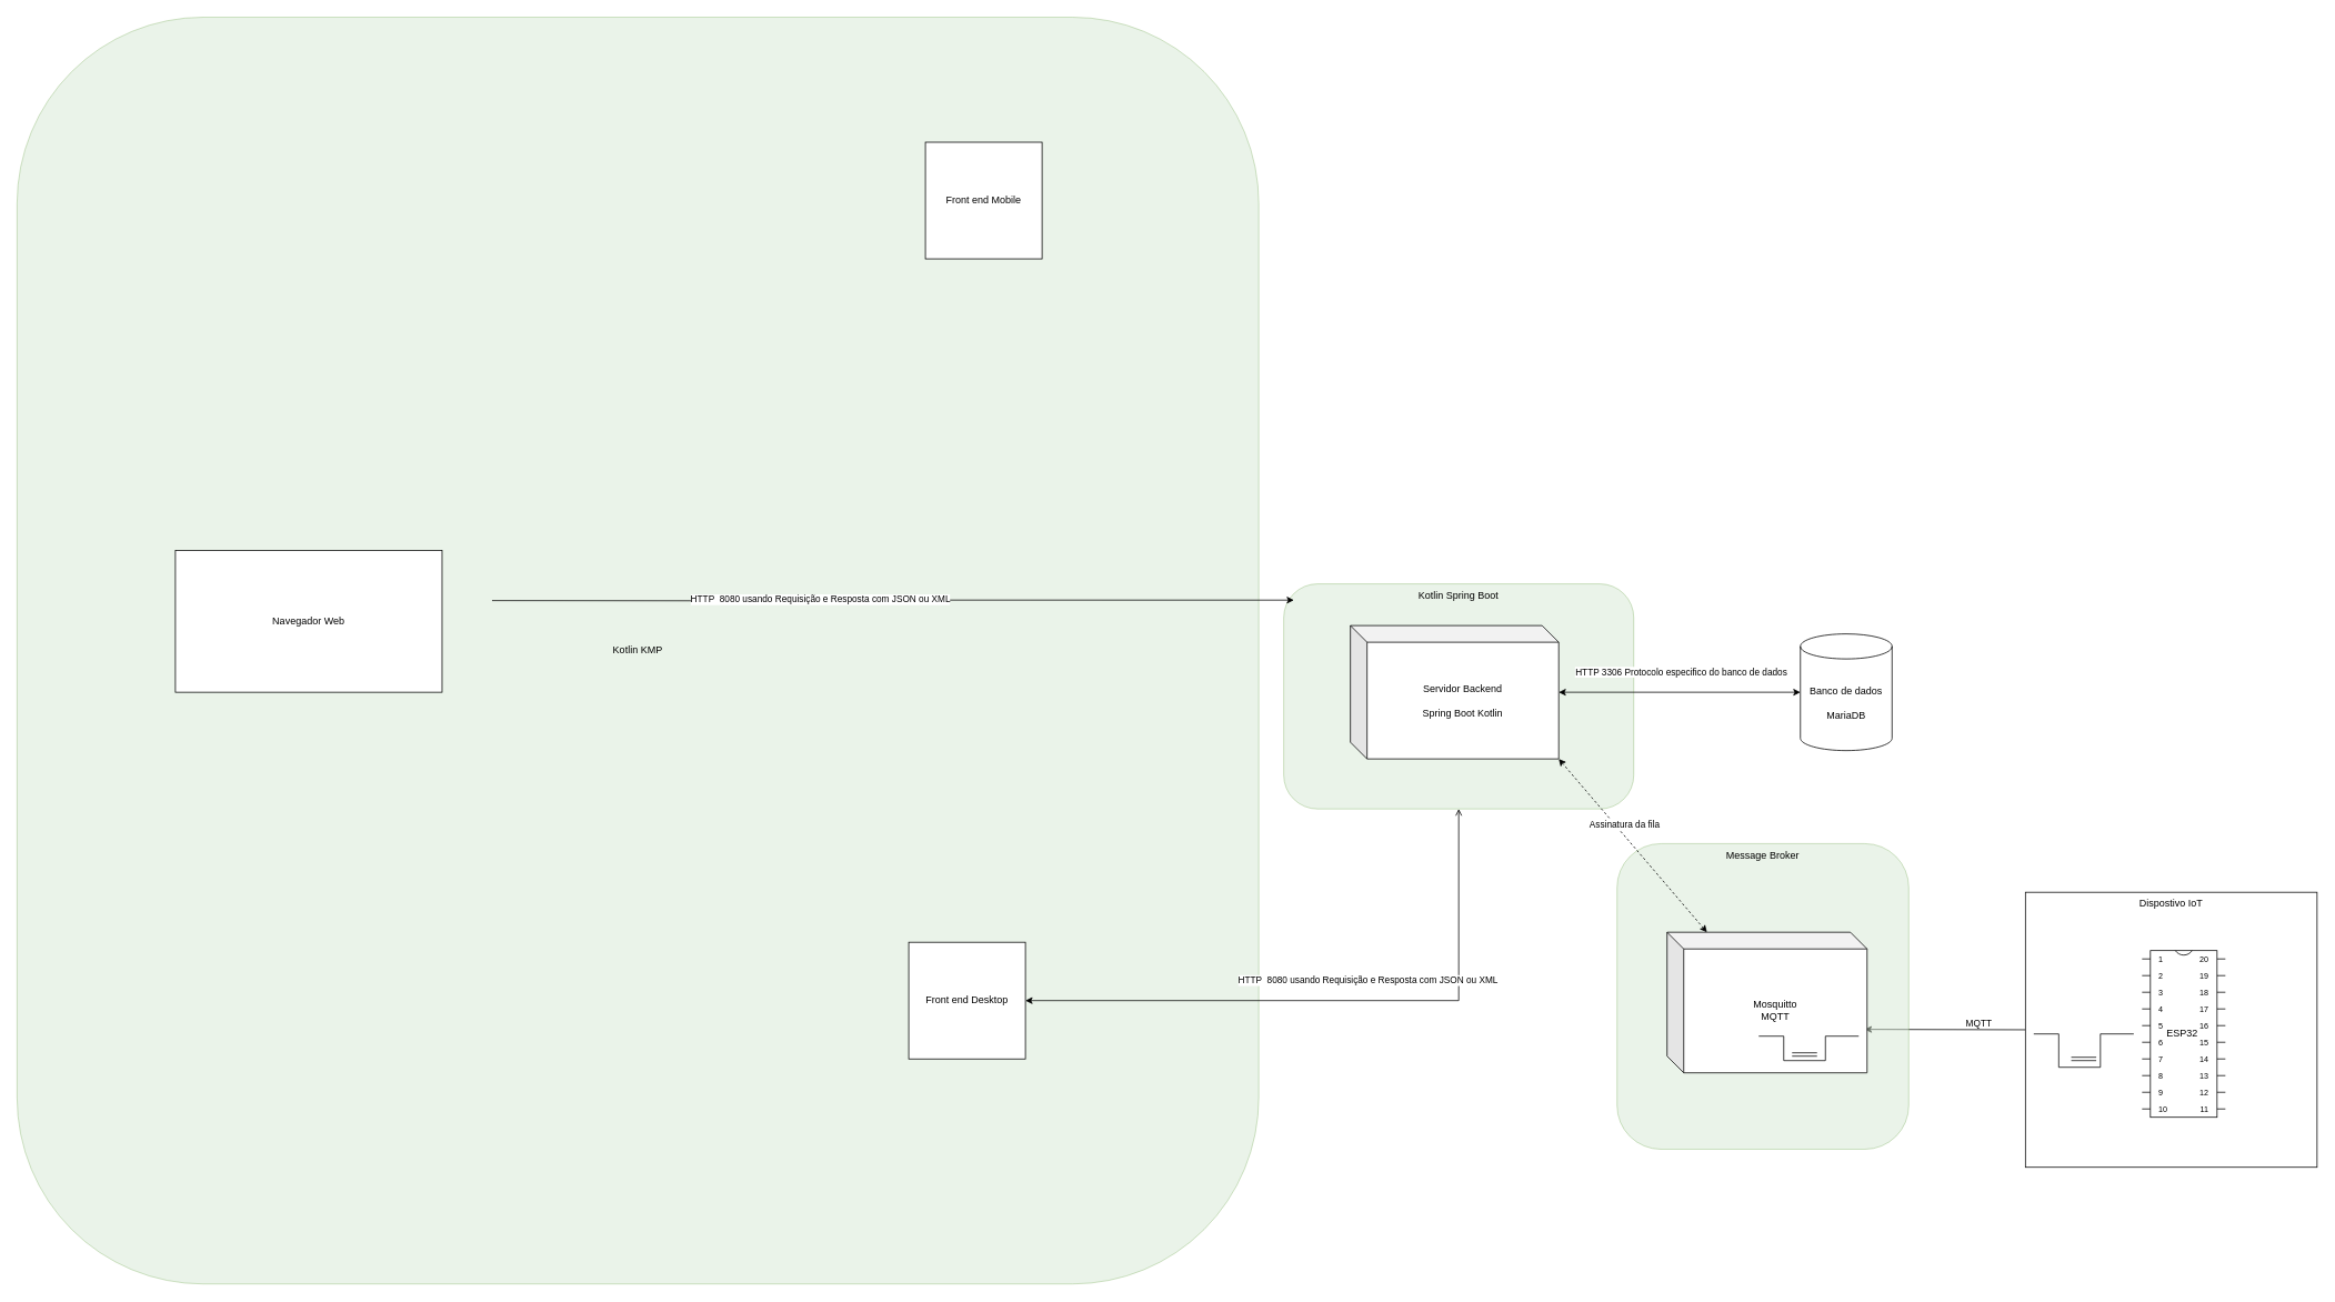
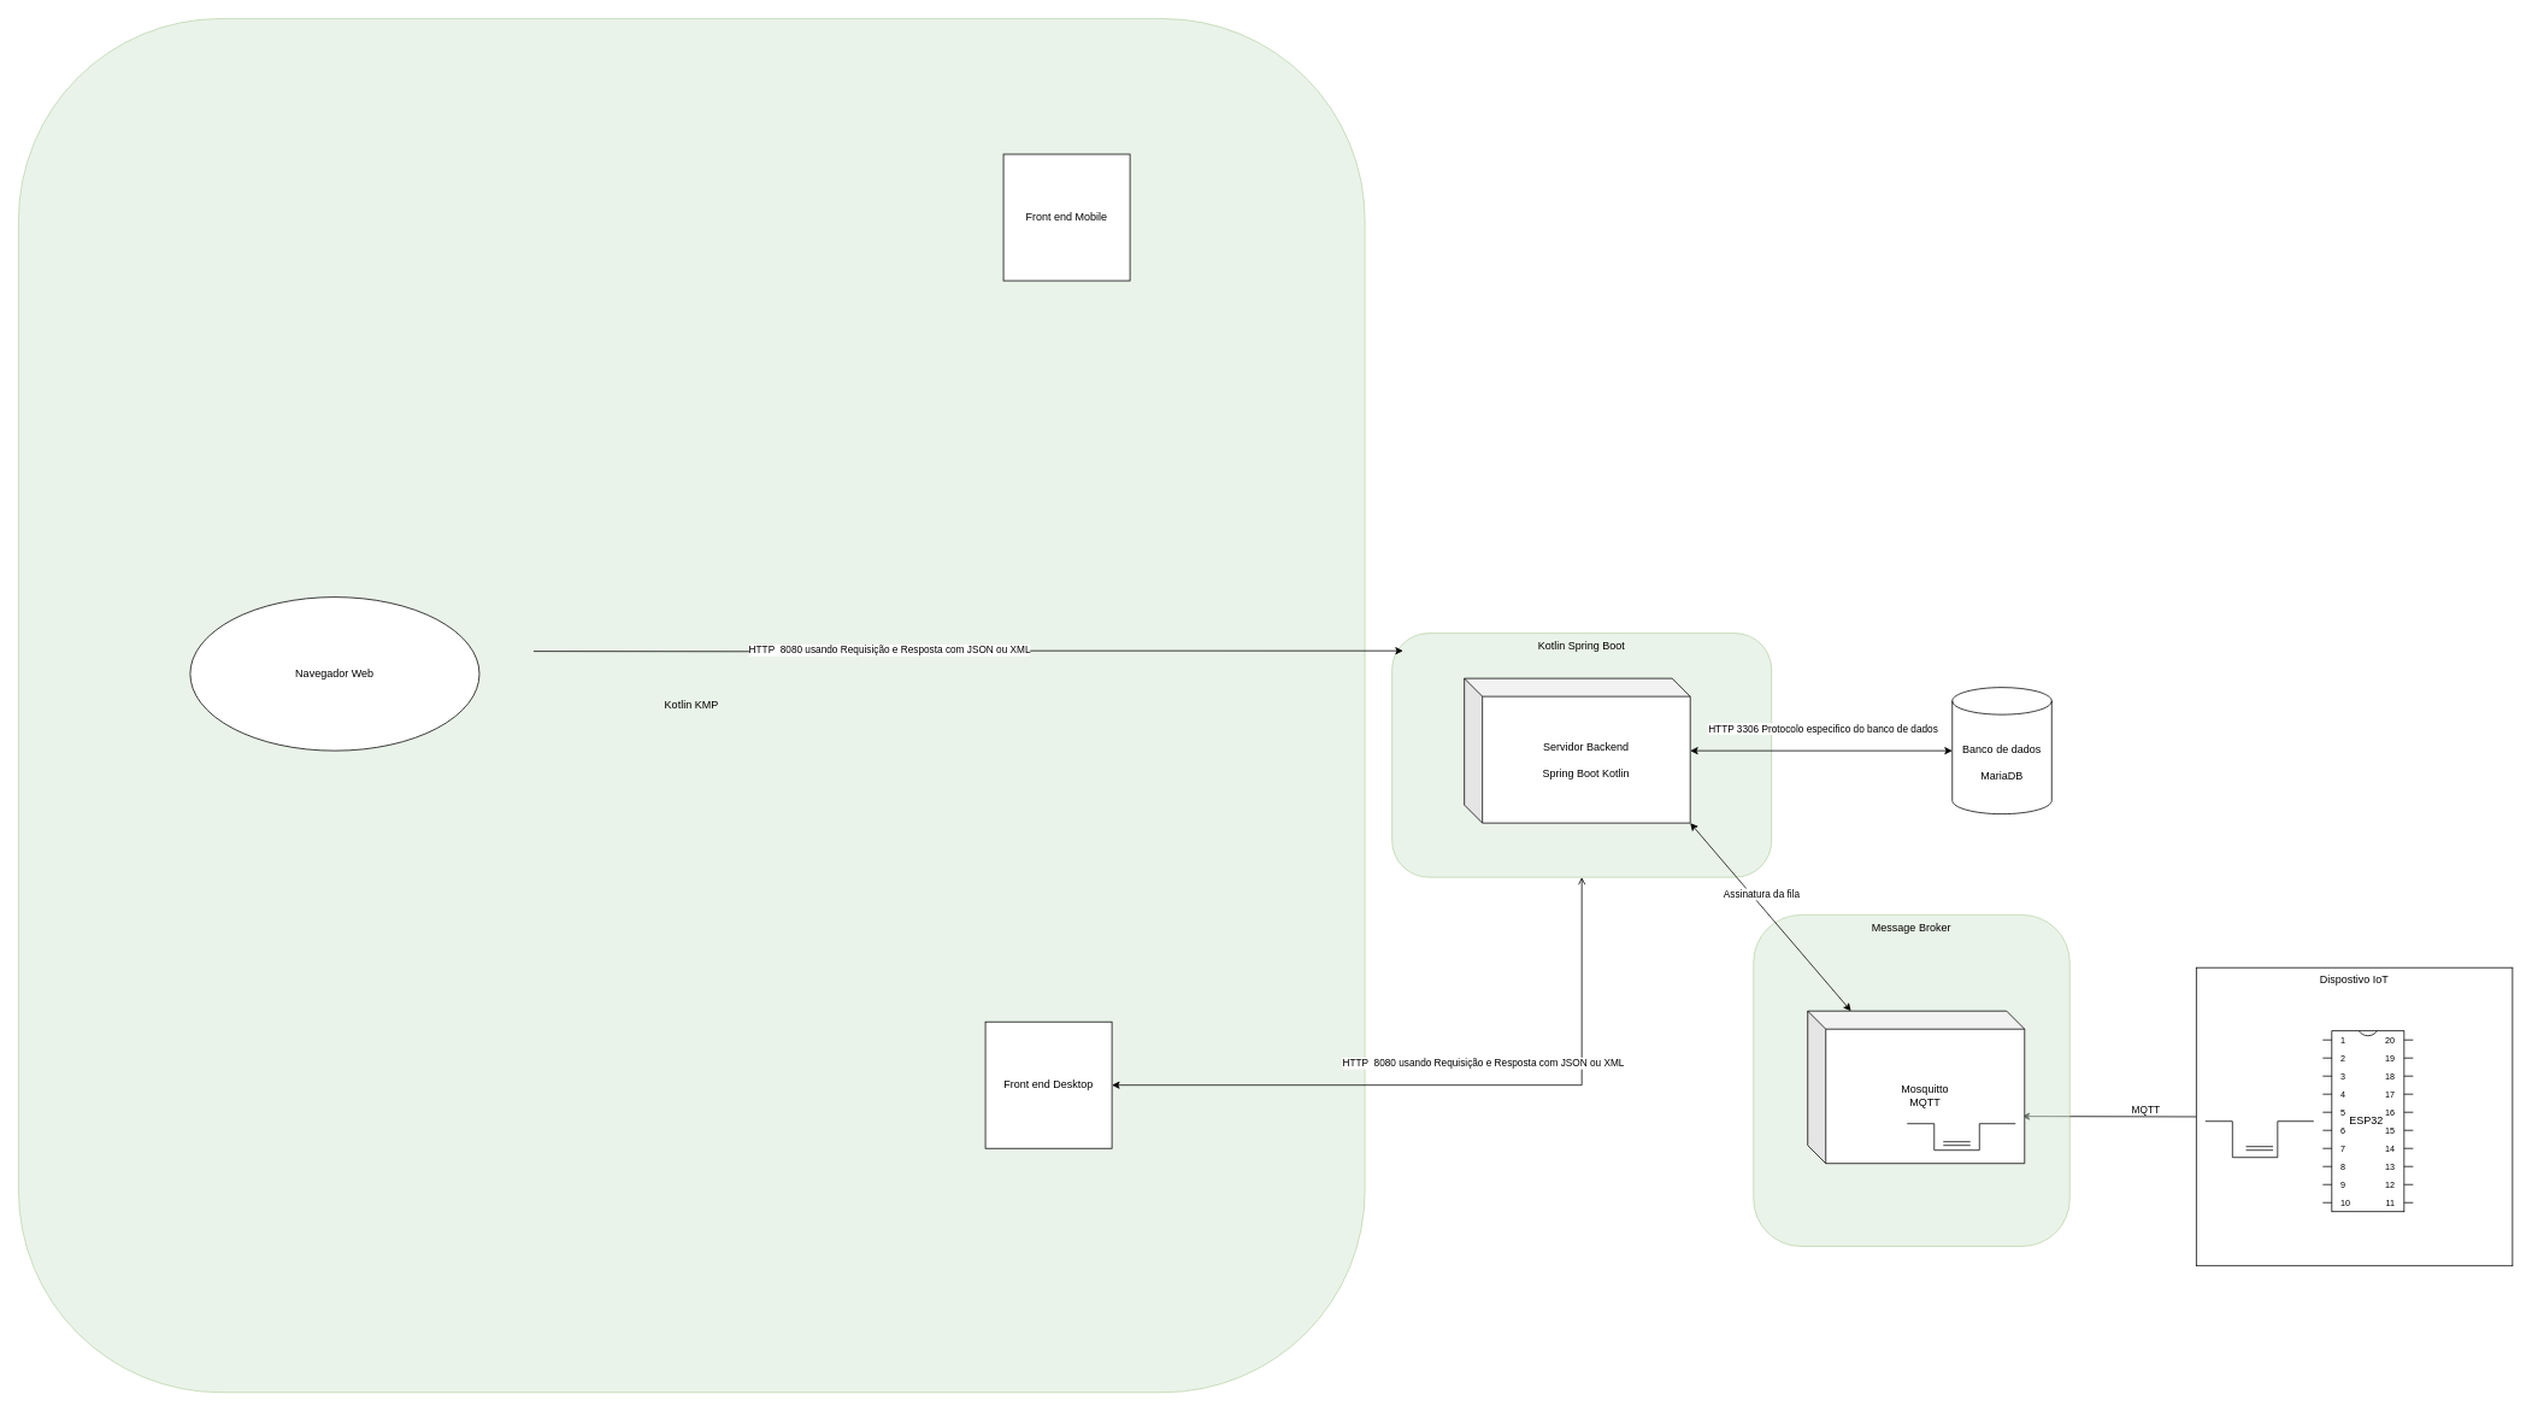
- <mxCell id="17" value="Navegador Web" style="rounded=0;whiteSpace=wrap;html=1;" parent="15" vertex="1"><mxGeometry x="60" y="100" width="320" height="170" as="geometry" /></mxCell>
+ <mxCell id="17" value="Navegador Web" style="ellipse;whiteSpace=wrap;html=1;" parent="15" vertex="1"><mxGeometry x="60" y="100" width="320" height="170" as="geometry" /></mxCell>
- <mxCell id="41" value="" style="endArrow=classic;startArrow=classic;html=1;rounded=0;entryX=1;entryY=1;entryDx=0;entryDy=0;entryPerimeter=0;dashed=1;" parent="1" source="22" target="7" edge="1"><mxGeometry width="50" height="50" relative="1" as="geometry"><mxPoint x="2020" y="1247" as="sourcePoint" /><mxPoint x="2190" y="1210" as="targetPoint" /></mxGeometry></mxCell>
+ <mxCell id="41" value="" style="endArrow=classic;startArrow=classic;html=1;rounded=0;entryX=1;entryY=1;entryDx=0;entryDy=0;entryPerimeter=0;" parent="1" source="22" target="7" edge="1"><mxGeometry width="50" height="50" relative="1" as="geometry"><mxPoint x="2020" y="1247" as="sourcePoint" /><mxPoint x="2190" y="1210" as="targetPoint" /></mxGeometry></mxCell>
